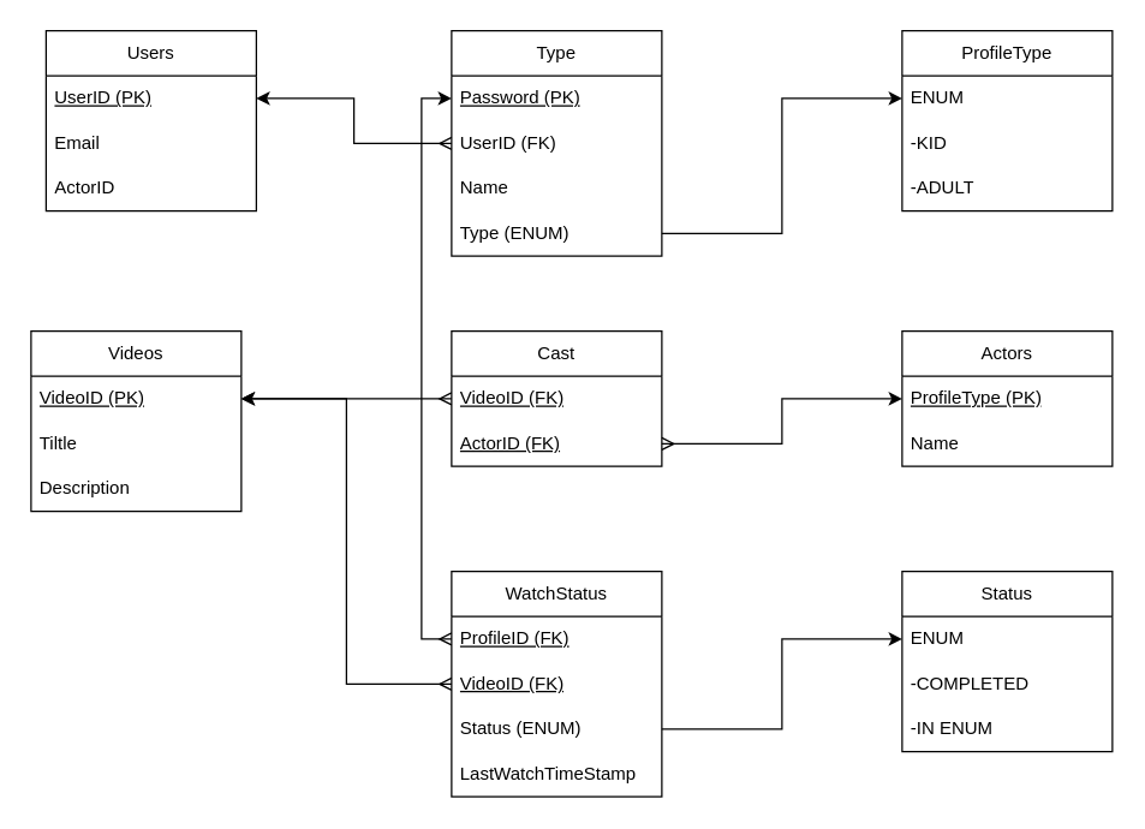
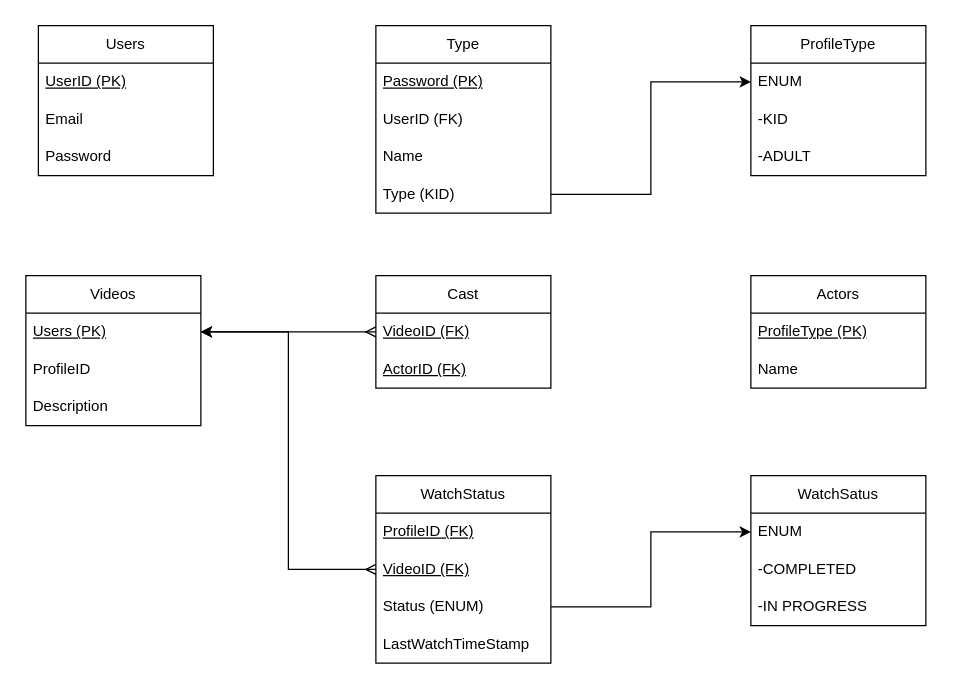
- <mxCell id="6" style="edgeStyle=orthogonalEdgeStyle;rounded=0;orthogonalLoop=1;jettySize=auto;html=1;startArrow=ERmany;startFill=0;" edge="1" parent="1" source="7" target="3"><mxGeometry relative="1" as="geometry" /></mxCell>
- <mxCell id="5" value="ActorID" style="text;strokeColor=none;fillColor=none;align=left;verticalAlign=middle;spacingLeft=4;spacingRight=4;overflow=hidden;points=[[0,0.5],[1,0.5]];portConstraint=eastwest;rotatable=0;whiteSpace=wrap;html=1;" vertex="1" parent="2"><mxGeometry y="90" width="140" height="30" as="geometry" /></mxCell>
+ <mxCell id="5" value="Password" style="text;strokeColor=none;fillColor=none;align=left;verticalAlign=middle;spacingLeft=4;spacingRight=4;overflow=hidden;points=[[0,0.5],[1,0.5]];portConstraint=eastwest;rotatable=0;whiteSpace=wrap;html=1;" vertex="1" parent="2"><mxGeometry y="90" width="140" height="30" as="geometry" /></mxCell>
- <mxCell id="11" value="Type (ENUM)" style="text;strokeColor=none;fillColor=none;align=left;verticalAlign=middle;spacingLeft=4;spacingRight=4;overflow=hidden;points=[[0,0.5],[1,0.5]];portConstraint=eastwest;rotatable=0;whiteSpace=wrap;html=1;" vertex="1" parent="7"><mxGeometry y="120" width="140" height="30" as="geometry" /></mxCell>
+ <mxCell id="11" value="Type (KID)" style="text;strokeColor=none;fillColor=none;align=left;verticalAlign=middle;spacingLeft=4;spacingRight=4;overflow=hidden;points=[[0,0.5],[1,0.5]];portConstraint=eastwest;rotatable=0;whiteSpace=wrap;html=1;" vertex="1" parent="7"><mxGeometry y="120" width="140" height="30" as="geometry" /></mxCell>
- <mxCell id="32" style="edgeStyle=orthogonalEdgeStyle;rounded=0;orthogonalLoop=1;jettySize=auto;html=1;entryX=0;entryY=0.5;entryDx=0;entryDy=0;startArrow=ERmany;startFill=0;" edge="1" parent="1" source="28" target="8"><mxGeometry relative="1" as="geometry" /></mxCell>
- <mxCell id="18" value="VideoID (PK)" style="text;strokeColor=none;fillColor=none;align=left;verticalAlign=middle;spacingLeft=4;spacingRight=4;overflow=hidden;points=[[0,0.5],[1,0.5]];portConstraint=eastwest;rotatable=0;whiteSpace=wrap;html=1;fontStyle=4" vertex="1" parent="17"><mxGeometry y="30" width="140" height="30" as="geometry" /></mxCell>
+ <mxCell id="18" value="Users (PK)" style="text;strokeColor=none;fillColor=none;align=left;verticalAlign=middle;spacingLeft=4;spacingRight=4;overflow=hidden;points=[[0,0.5],[1,0.5]];portConstraint=eastwest;rotatable=0;whiteSpace=wrap;html=1;fontStyle=4" vertex="1" parent="17"><mxGeometry y="30" width="140" height="30" as="geometry" /></mxCell>
- <mxCell id="34" style="edgeStyle=orthogonalEdgeStyle;rounded=0;orthogonalLoop=1;jettySize=auto;html=1;entryX=0;entryY=0.5;entryDx=0;entryDy=0;startArrow=ERmany;startFill=0;" edge="1" parent="1" source="26" target="22"><mxGeometry relative="1" as="geometry" /></mxCell>
- <mxCell id="19" value="Tiltle" style="text;strokeColor=none;fillColor=none;align=left;verticalAlign=middle;spacingLeft=4;spacingRight=4;overflow=hidden;points=[[0,0.5],[1,0.5]];portConstraint=eastwest;rotatable=0;whiteSpace=wrap;html=1;" vertex="1" parent="17"><mxGeometry y="60" width="140" height="30" as="geometry" /></mxCell>
+ <mxCell id="19" value="ProfileID" style="text;strokeColor=none;fillColor=none;align=left;verticalAlign=middle;spacingLeft=4;spacingRight=4;overflow=hidden;points=[[0,0.5],[1,0.5]];portConstraint=eastwest;rotatable=0;whiteSpace=wrap;html=1;" vertex="1" parent="17"><mxGeometry y="60" width="140" height="30" as="geometry" /></mxCell>
- <mxCell id="36" value="Status" style="swimlane;fontStyle=0;childLayout=stackLayout;horizontal=1;startSize=30;horizontalStack=0;resizeParent=1;resizeParentMax=0;resizeLast=0;collapsible=1;marginBottom=0;whiteSpace=wrap;html=1;" vertex="1" parent="1"><mxGeometry x="600" y="380" width="140" height="120" as="geometry" /></mxCell>
+ <mxCell id="36" value="WatchSatus" style="swimlane;fontStyle=0;childLayout=stackLayout;horizontal=1;startSize=30;horizontalStack=0;resizeParent=1;resizeParentMax=0;resizeLast=0;collapsible=1;marginBottom=0;whiteSpace=wrap;html=1;" vertex="1" parent="1"><mxGeometry x="600" y="380" width="140" height="120" as="geometry" /></mxCell>
- <mxCell id="39" value="-IN ENUM" style="text;strokeColor=none;fillColor=none;align=left;verticalAlign=middle;spacingLeft=4;spacingRight=4;overflow=hidden;points=[[0,0.5],[1,0.5]];portConstraint=eastwest;rotatable=0;whiteSpace=wrap;html=1;" vertex="1" parent="36"><mxGeometry y="90" width="140" height="30" as="geometry" /></mxCell>
+ <mxCell id="39" value="-IN PROGRESS" style="text;strokeColor=none;fillColor=none;align=left;verticalAlign=middle;spacingLeft=4;spacingRight=4;overflow=hidden;points=[[0,0.5],[1,0.5]];portConstraint=eastwest;rotatable=0;whiteSpace=wrap;html=1;" vertex="1" parent="36"><mxGeometry y="90" width="140" height="30" as="geometry" /></mxCell>
